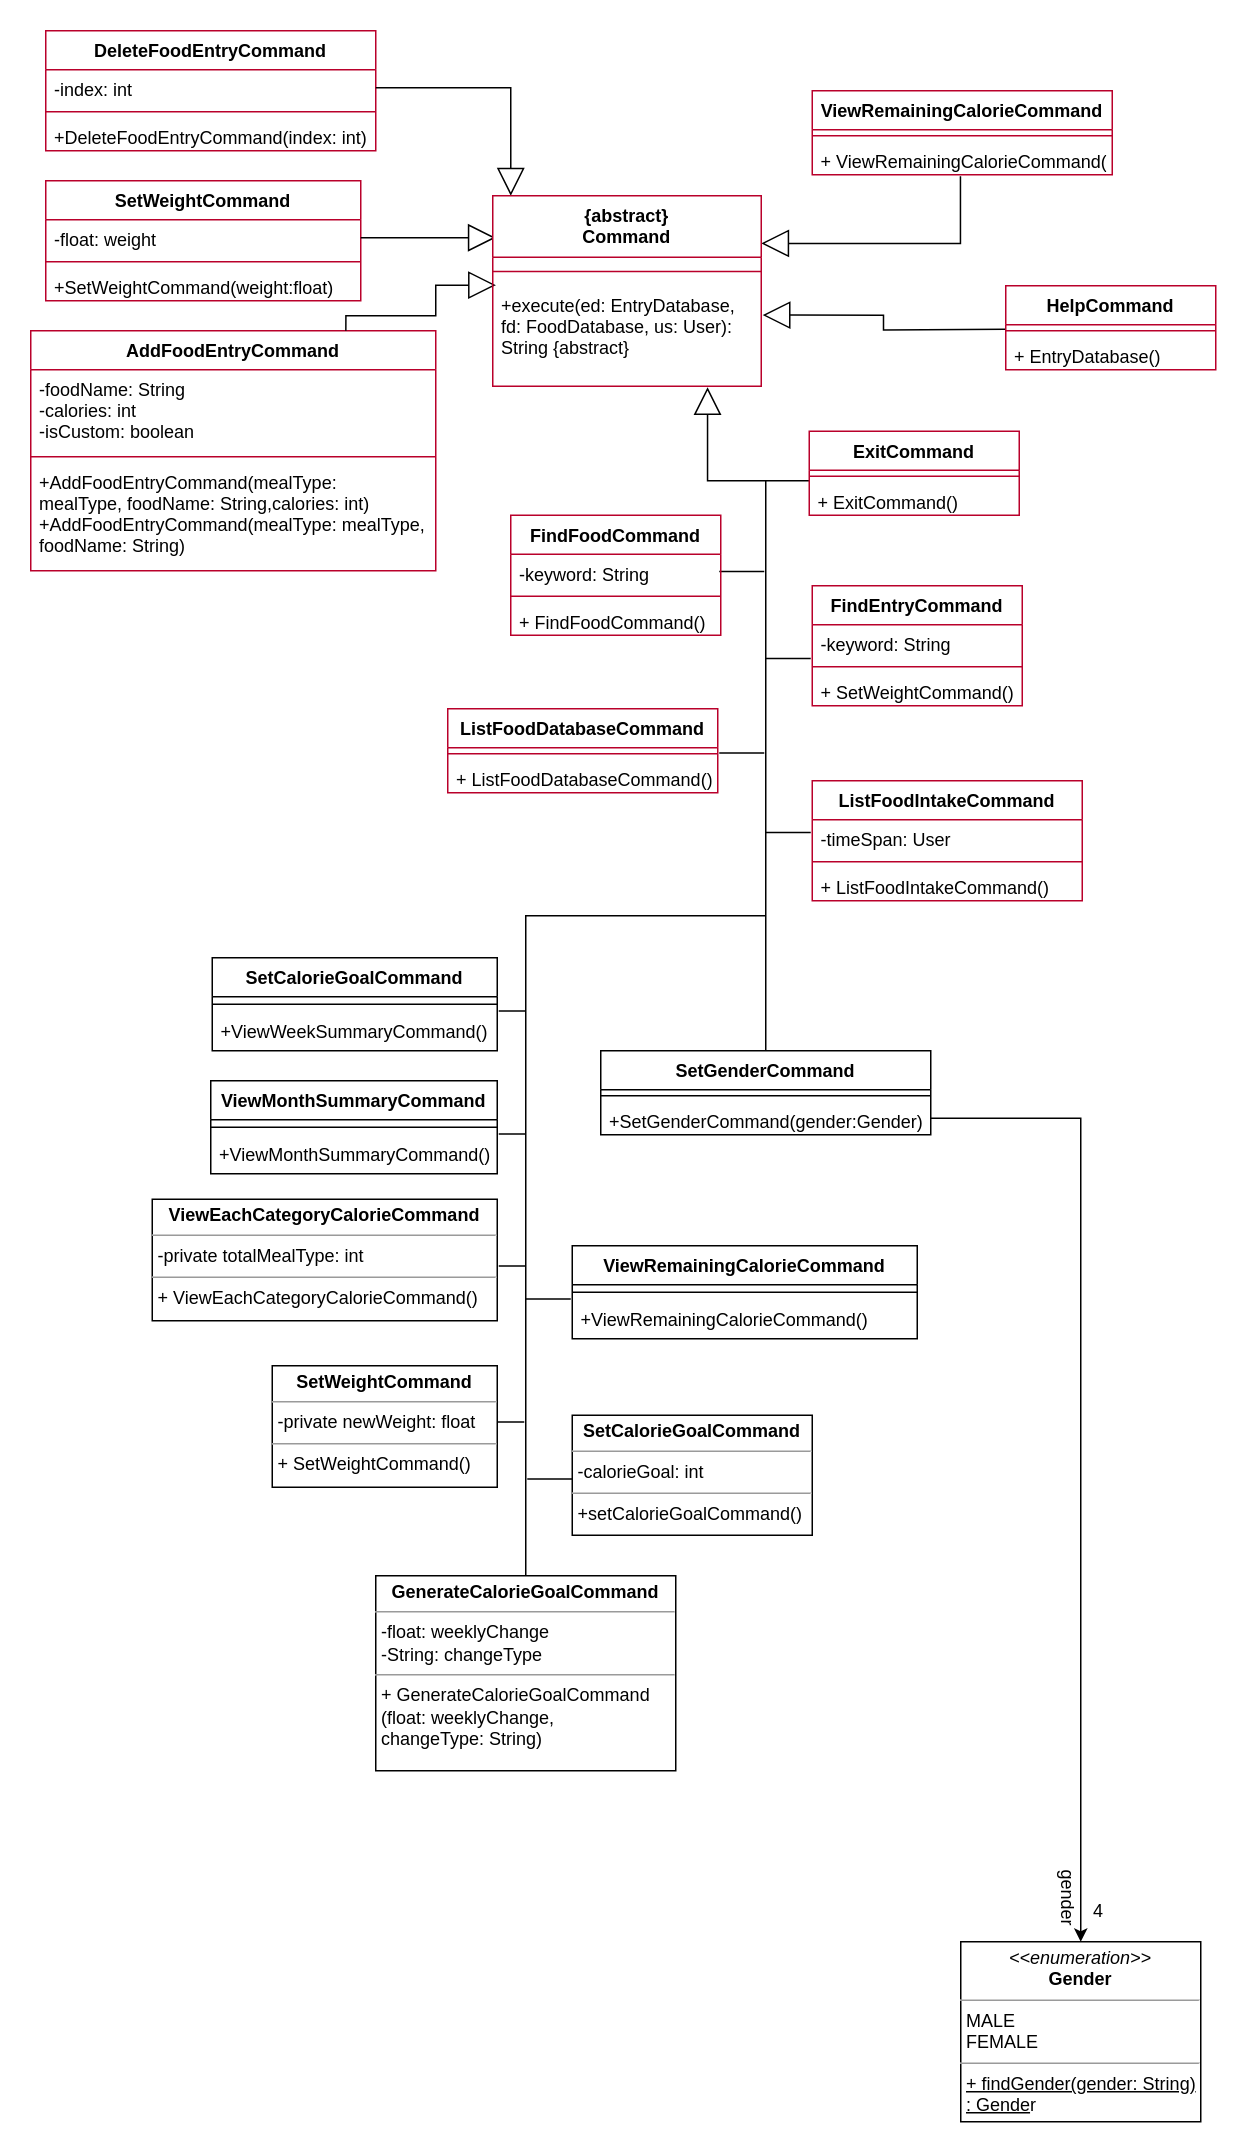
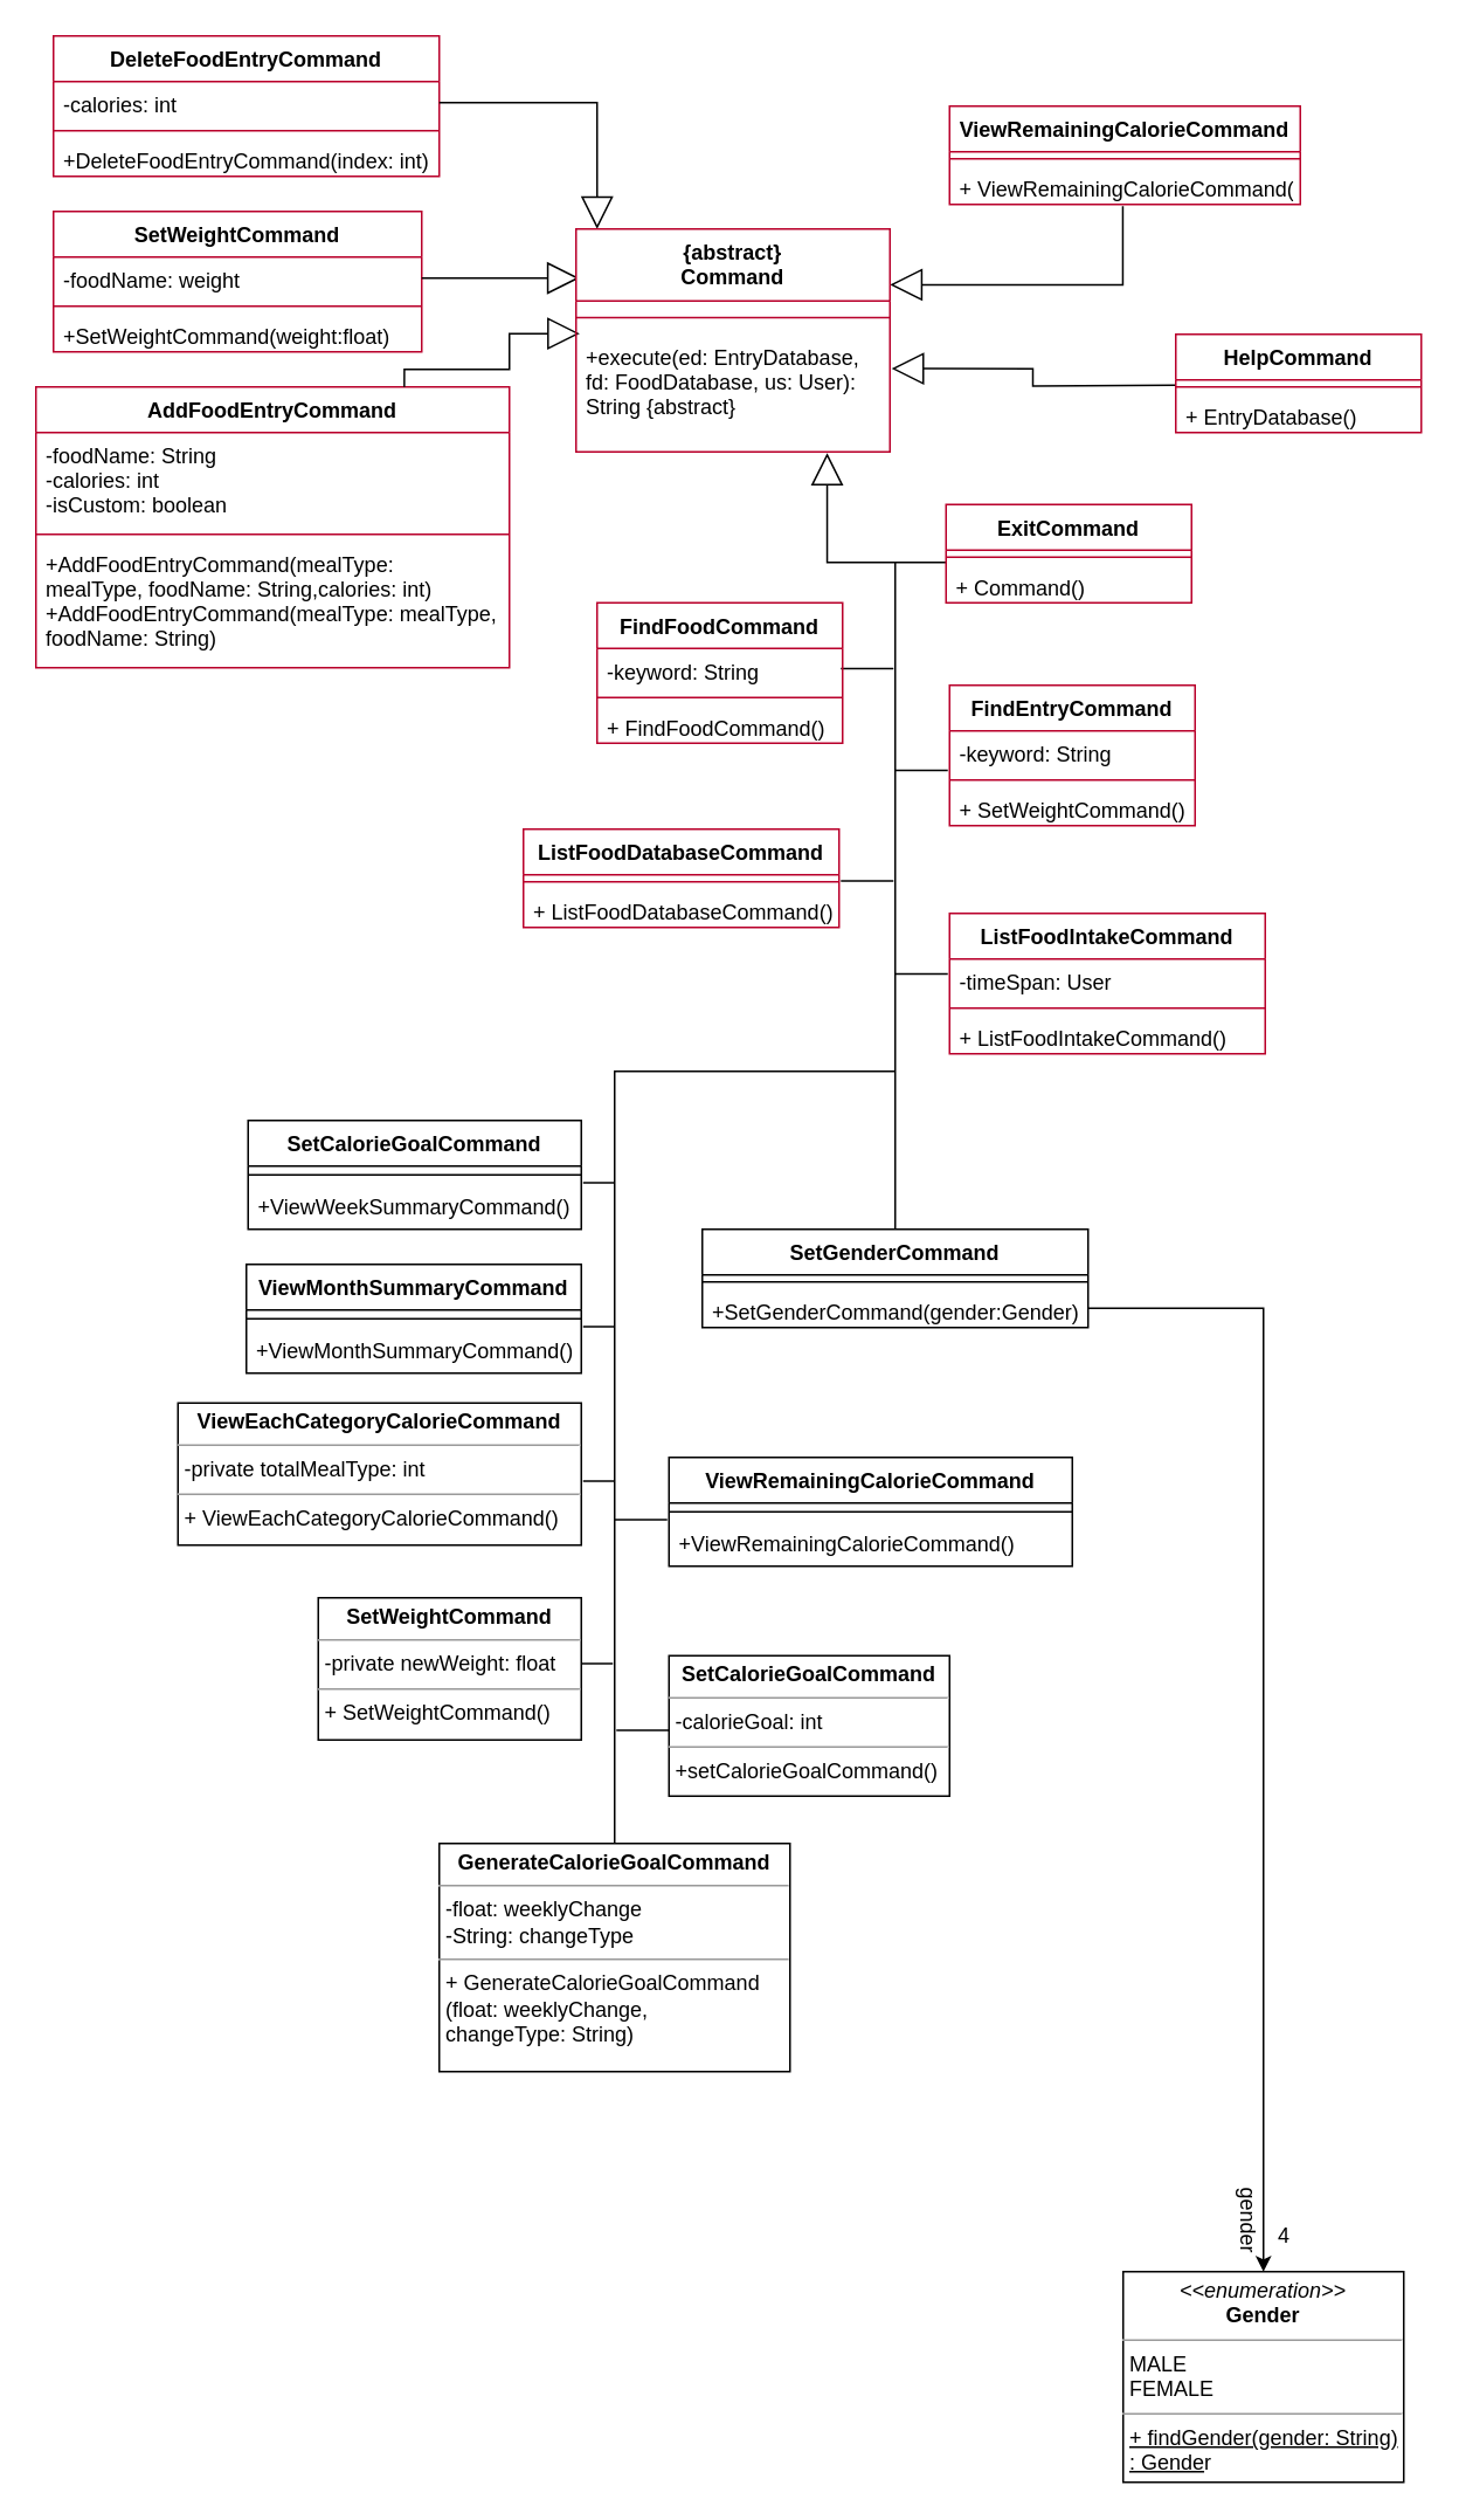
- <mxCell id="7" value="-index: int" style="text;strokeColor=none;fillColor=none;align=left;verticalAlign=top;spacingLeft=4;spacingRight=4;overflow=hidden;rotatable=0;points=[[0,0.5],[1,0.5]];portConstraint=eastwest;" parent="6" vertex="1"><mxGeometry y="26" width="220" height="24" as="geometry" /></mxCell>
+ <mxCell id="7" value="-calories: int" style="text;strokeColor=none;fillColor=none;align=left;verticalAlign=top;spacingLeft=4;spacingRight=4;overflow=hidden;rotatable=0;points=[[0,0.5],[1,0.5]];portConstraint=eastwest;" parent="6" vertex="1"><mxGeometry y="26" width="220" height="24" as="geometry" /></mxCell>
- <mxCell id="11" value="-float: weight" style="text;strokeColor=none;fillColor=none;align=left;verticalAlign=top;spacingLeft=4;spacingRight=4;overflow=hidden;rotatable=0;points=[[0,0.5],[1,0.5]];portConstraint=eastwest;" parent="10" vertex="1"><mxGeometry y="26" width="210" height="24" as="geometry" /></mxCell>
+ <mxCell id="11" value="-foodName: weight" style="text;strokeColor=none;fillColor=none;align=left;verticalAlign=top;spacingLeft=4;spacingRight=4;overflow=hidden;rotatable=0;points=[[0,0.5],[1,0.5]];portConstraint=eastwest;" parent="10" vertex="1"><mxGeometry y="26" width="210" height="24" as="geometry" /></mxCell>
- <mxCell id="67" value="+ ExitCommand()" style="text;strokeColor=none;fillColor=none;align=left;verticalAlign=top;spacingLeft=4;spacingRight=4;overflow=hidden;rotatable=0;points=[[0,0.5],[1,0.5]];portConstraint=eastwest;" vertex="1" parent="65"><mxGeometry y="34" width="140" height="22" as="geometry" /></mxCell>
+ <mxCell id="67" value="+ Command()" style="text;strokeColor=none;fillColor=none;align=left;verticalAlign=top;spacingLeft=4;spacingRight=4;overflow=hidden;rotatable=0;points=[[0,0.5],[1,0.5]];portConstraint=eastwest;" vertex="1" parent="65"><mxGeometry y="34" width="140" height="22" as="geometry" /></mxCell>
